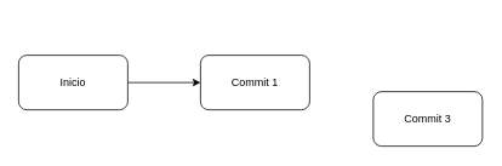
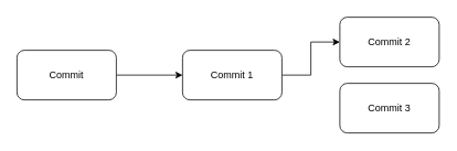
+ <mxCell id="6" value="Commit 2" style="whiteSpace=wrap;html=1;rounded=1;" vertex="1" parent="1"><mxGeometry x="410" y="20" width="120" height="60" as="geometry" /></mxCell>
+ <mxCell id="4" value="" style="edgeStyle=orthogonalEdgeStyle;rounded=0;orthogonalLoop=1;jettySize=auto;html=1;" edge="1" parent="1" source="5" target="6"><mxGeometry relative="1" as="geometry" /></mxCell>
- <mxCell id="3" value="&lt;div&gt;Inicio&lt;/div&gt;" style="rounded=1;whiteSpace=wrap;html=1;" vertex="1" parent="1"><mxGeometry x="20" y="60" width="120" height="60" as="geometry" /></mxCell>
+ <mxCell id="3" value="&lt;div&gt;Commit&lt;/div&gt;" style="rounded=1;whiteSpace=wrap;html=1;" vertex="1" parent="1"><mxGeometry x="20" y="60" width="120" height="60" as="geometry" /></mxCell>
